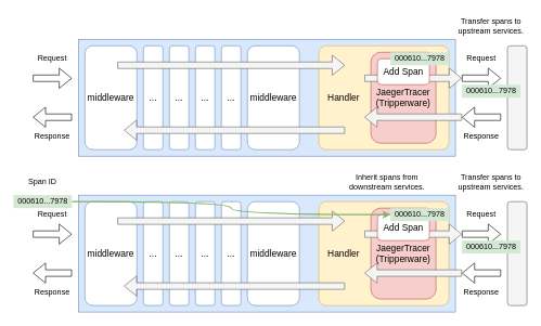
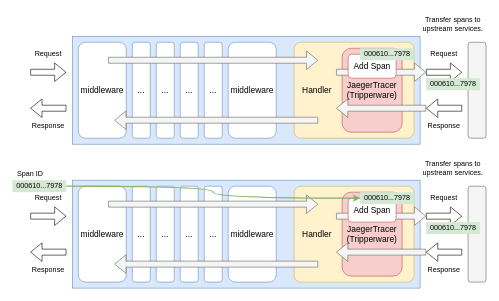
- <mxCell id="29" value="Span ID" style="text;html=1;strokeColor=none;fillColor=none;align=center;verticalAlign=middle;whiteSpace=wrap;rounded=0;" parent="1" vertex="1"><mxGeometry x="35" y="270" width="60" height="20" as="geometry" /></mxCell>
+ <mxCell id="29" value="Span ID" style="text;html=1;strokeColor=none;fillColor=none;align=center;verticalAlign=middle;whiteSpace=wrap;rounded=0;" parent="1" vertex="1"><mxGeometry x="20" y="280" width="60" height="20" as="geometry" /></mxCell>
- <mxCell id="30" value="Inherit spans from downstream services." style="text;html=1;strokeColor=none;fillColor=none;align=center;verticalAlign=middle;whiteSpace=wrap;rounded=0;fontColor=default;" parent="1" vertex="1"><mxGeometry x="530" y="260" width="130" height="40" as="geometry" /></mxCell>
